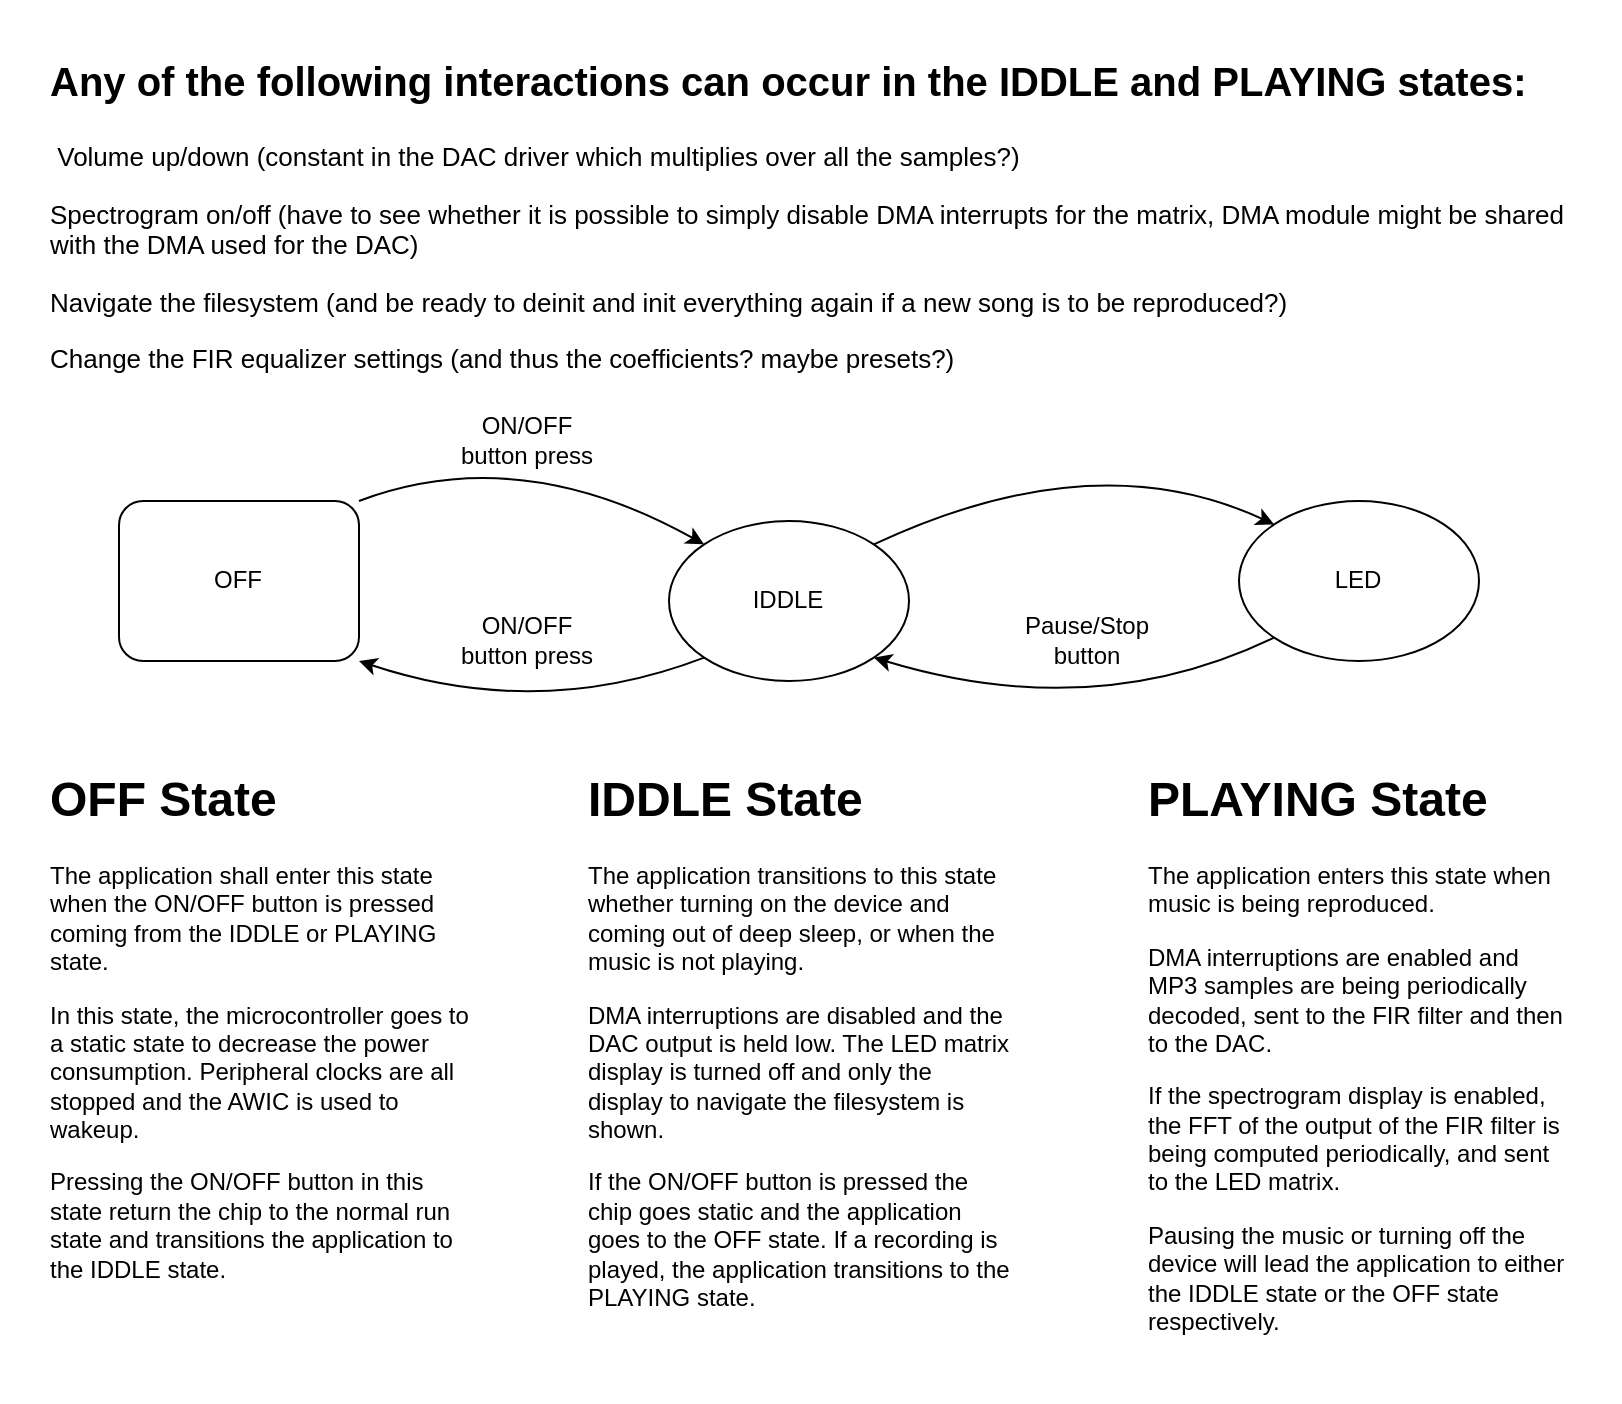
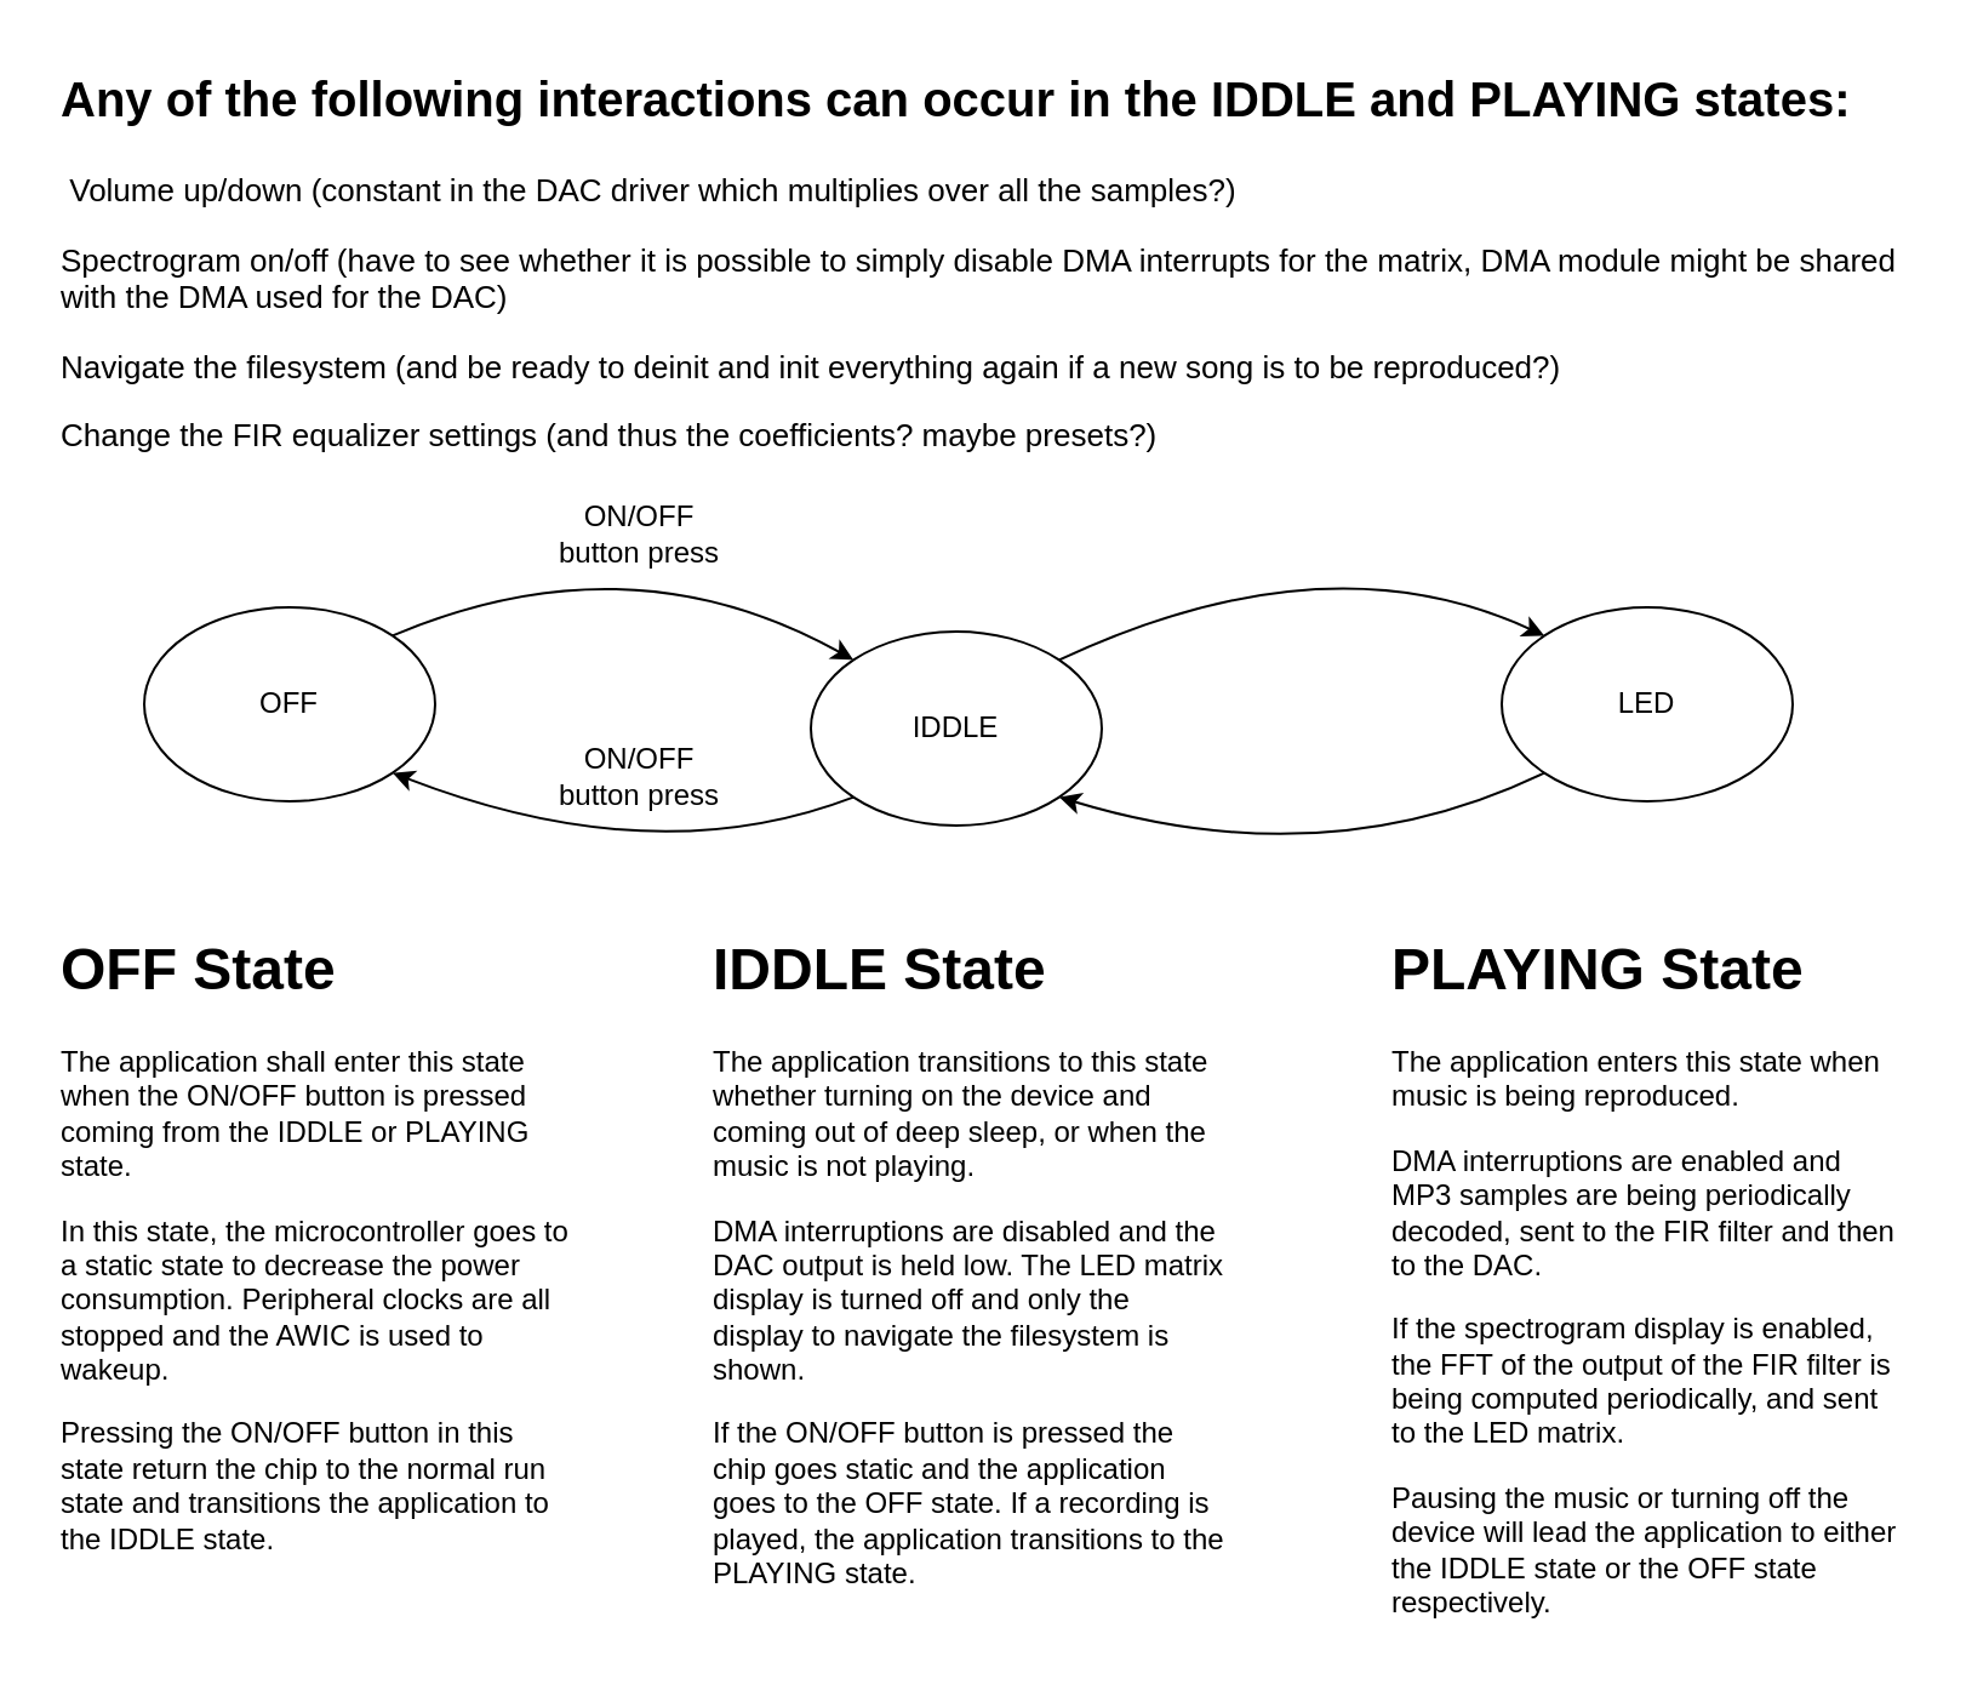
- <mxCell id="2" value="OFF" style="whiteSpace=wrap;html=1;rounded=1;" vertex="1" parent="1"><mxGeometry x="59" y="250" width="120" height="80" as="geometry" /></mxCell>
+ <mxCell id="2" value="OFF" style="ellipse;whiteSpace=wrap;html=1;" vertex="1" parent="1"><mxGeometry x="59" y="250" width="120" height="80" as="geometry" /></mxCell>
- <mxCell id="14" value="Pause/Stop button" style="text;html=1;strokeColor=none;fillColor=none;align=center;verticalAlign=middle;whiteSpace=wrap;rounded=0;" vertex="1" parent="1"><mxGeometry x="509" y="310" width="69" height="20" as="geometry" /></mxCell>
